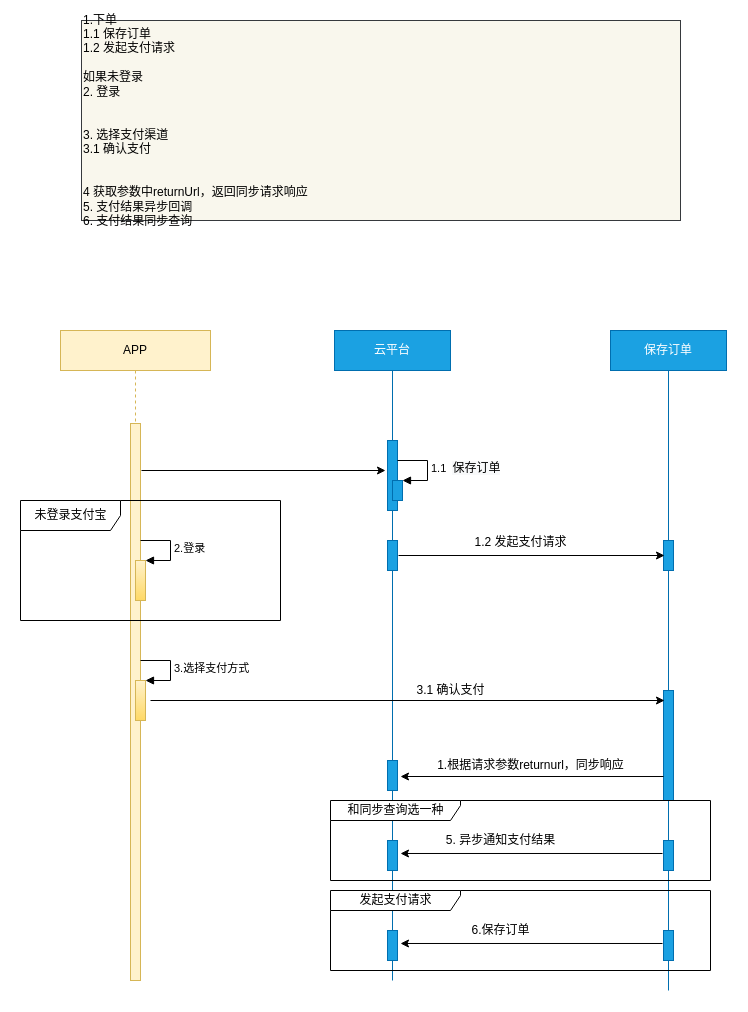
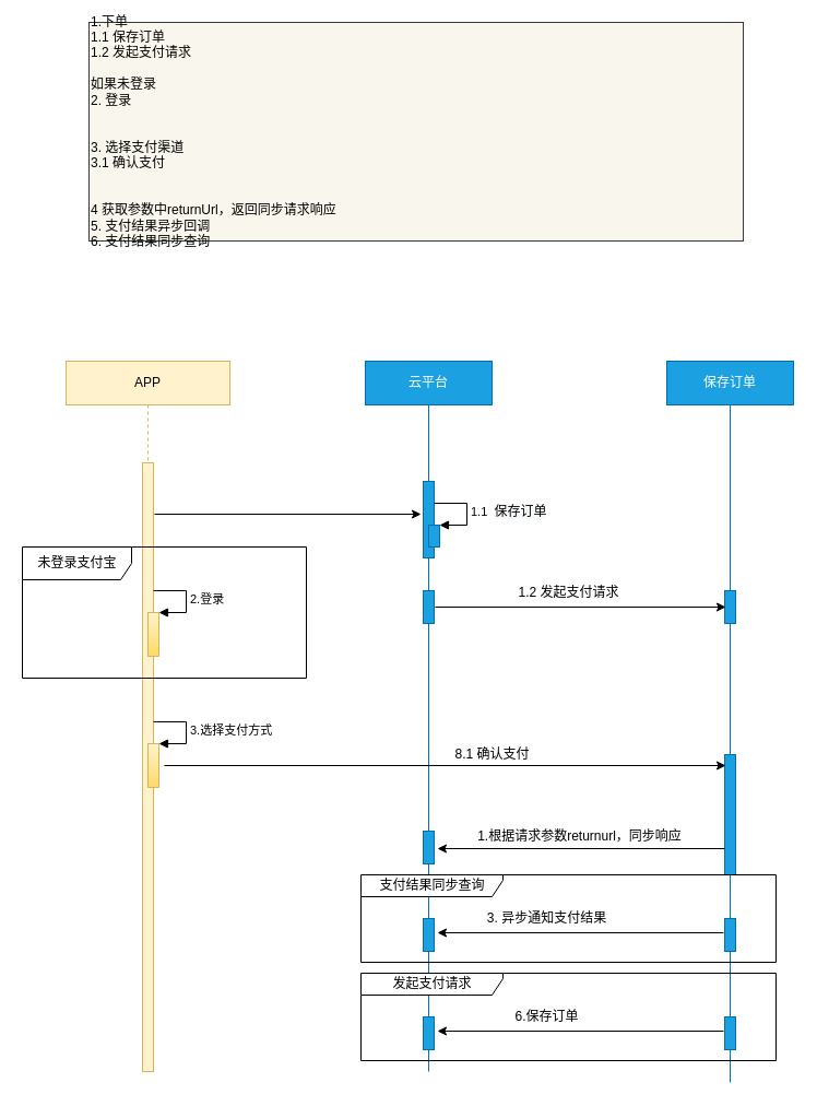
- <mxCell id="25" value="3.1 确认支付" style="text;html=1;align=center;verticalAlign=middle;resizable=0;points=[];autosize=1;strokeColor=none;fillColor=none;" parent="1" vertex="1"><mxGeometry x="410" y="680" width="80" height="20" as="geometry" /></mxCell>
+ <mxCell id="25" value="8.1 确认支付" style="text;html=1;align=center;verticalAlign=middle;resizable=0;points=[];autosize=1;strokeColor=none;fillColor=none;" parent="1" vertex="1"><mxGeometry x="410" y="680" width="80" height="20" as="geometry" /></mxCell>
- <mxCell id="18" value="和同步查询选一种" style="shape=umlFrame;tabPosition=left;html=1;boundedLbl=1;labelInHeader=1;width=130;height=20;" vertex="1" parent="14"><mxGeometry x="-280" y="470" width="380" height="80" as="geometry" /></mxCell>
+ <mxCell id="18" value="支付结果同步查询" style="shape=umlFrame;tabPosition=left;html=1;boundedLbl=1;labelInHeader=1;width=130;height=20;" vertex="1" parent="14"><mxGeometry x="-280" y="470" width="380" height="80" as="geometry" /></mxCell>
- <mxCell id="31" value="5. 异步通知支付结果" style="text;html=1;align=center;verticalAlign=middle;resizable=0;points=[];autosize=1;strokeColor=none;fillColor=none;" vertex="1" parent="1"><mxGeometry x="440" y="830" width="120" height="20" as="geometry" /></mxCell>
+ <mxCell id="31" value="3. 异步通知支付结果" style="text;html=1;align=center;verticalAlign=middle;resizable=0;points=[];autosize=1;strokeColor=none;fillColor=none;" vertex="1" parent="1"><mxGeometry x="440" y="830" width="120" height="20" as="geometry" /></mxCell>
